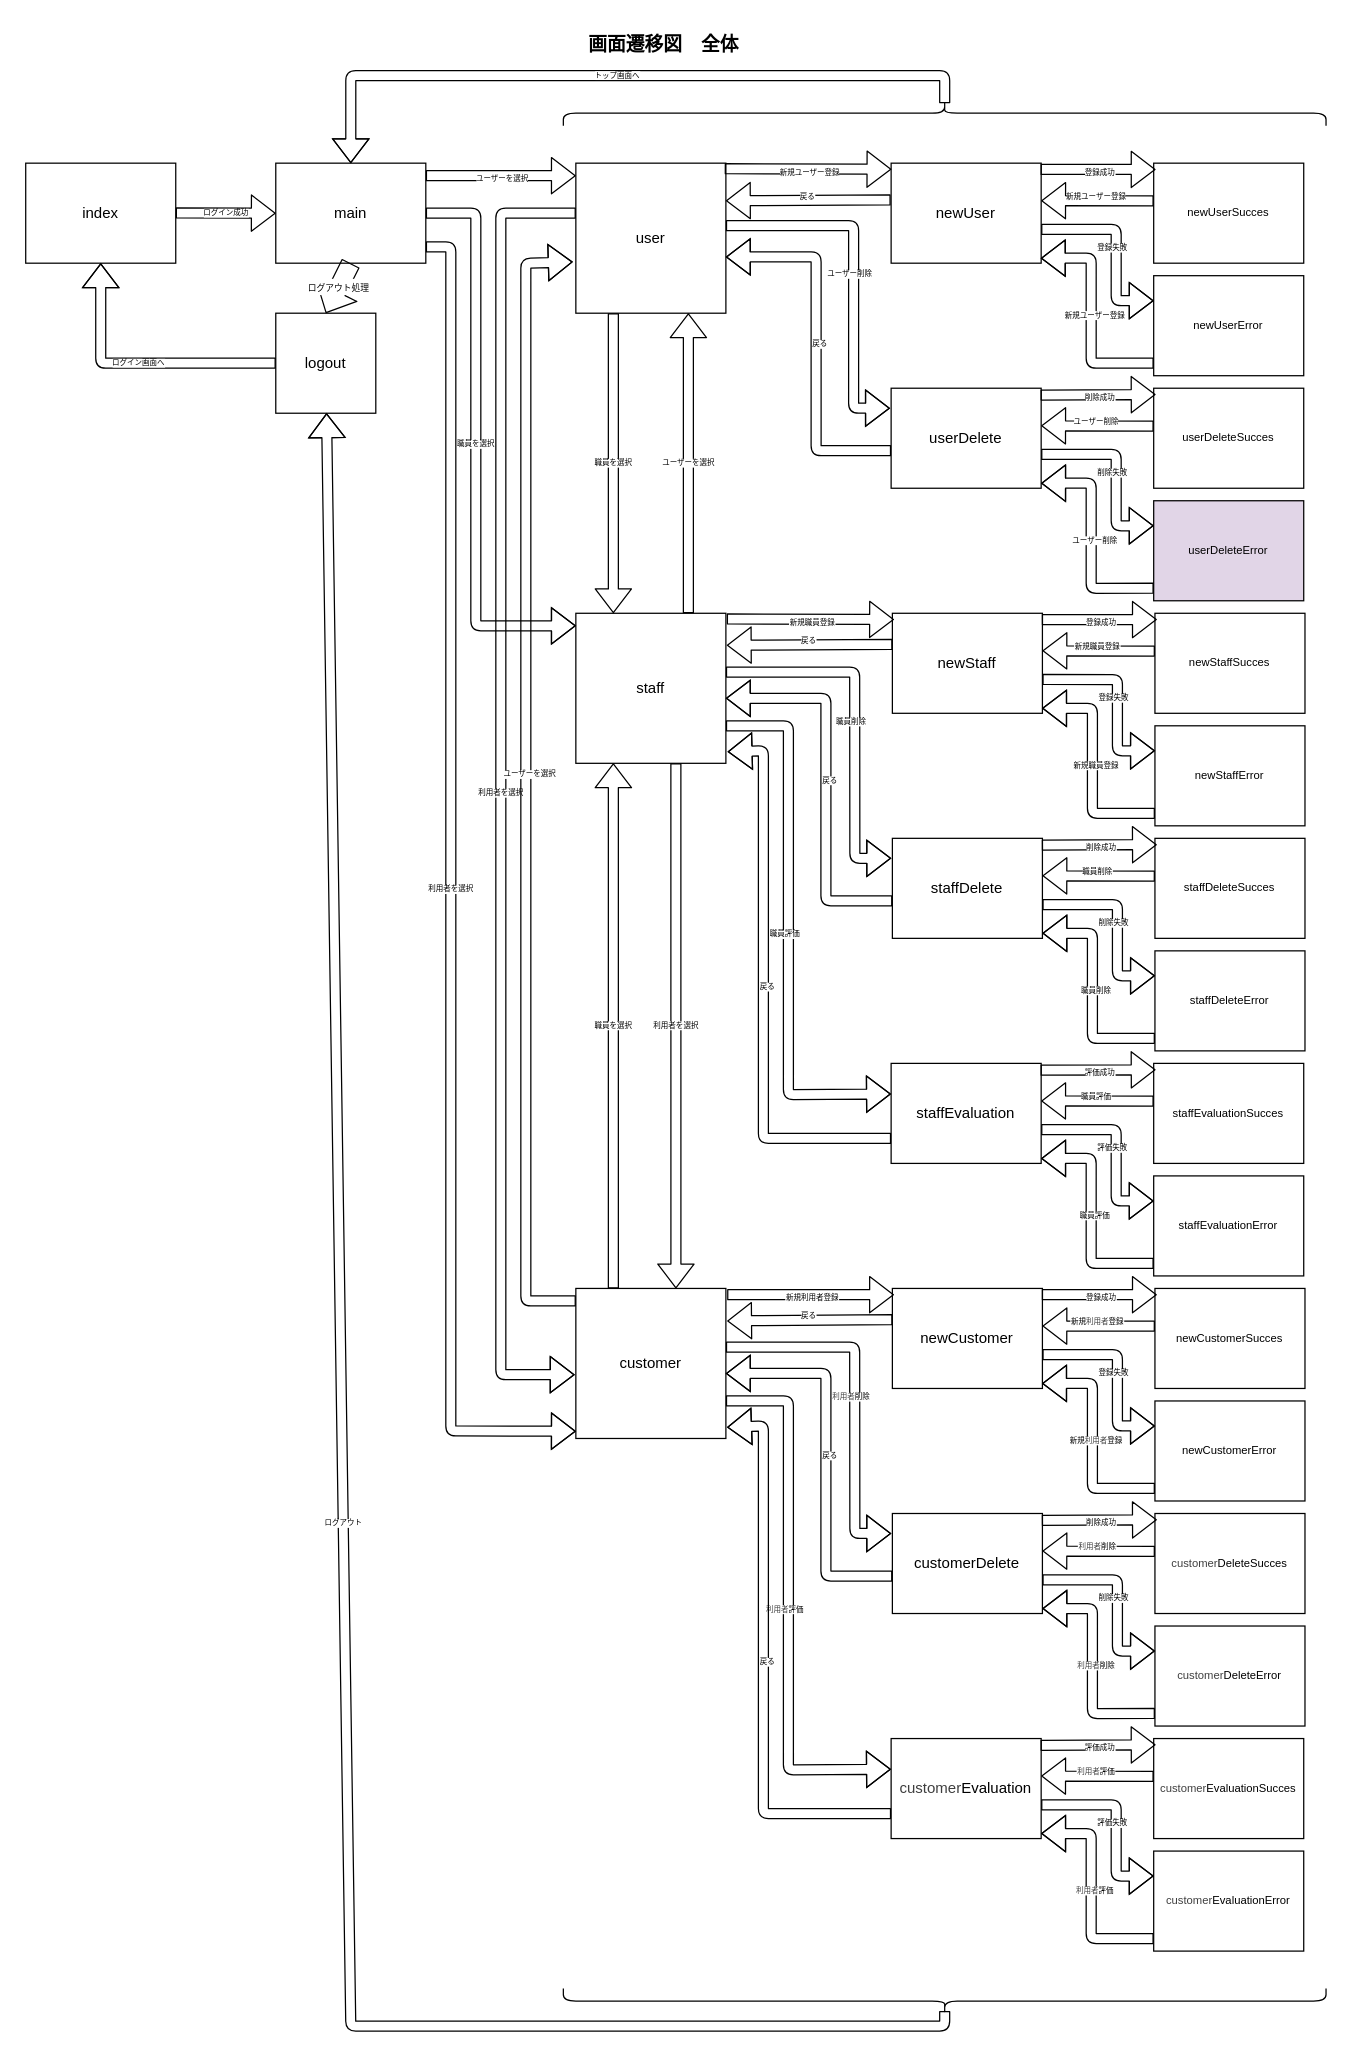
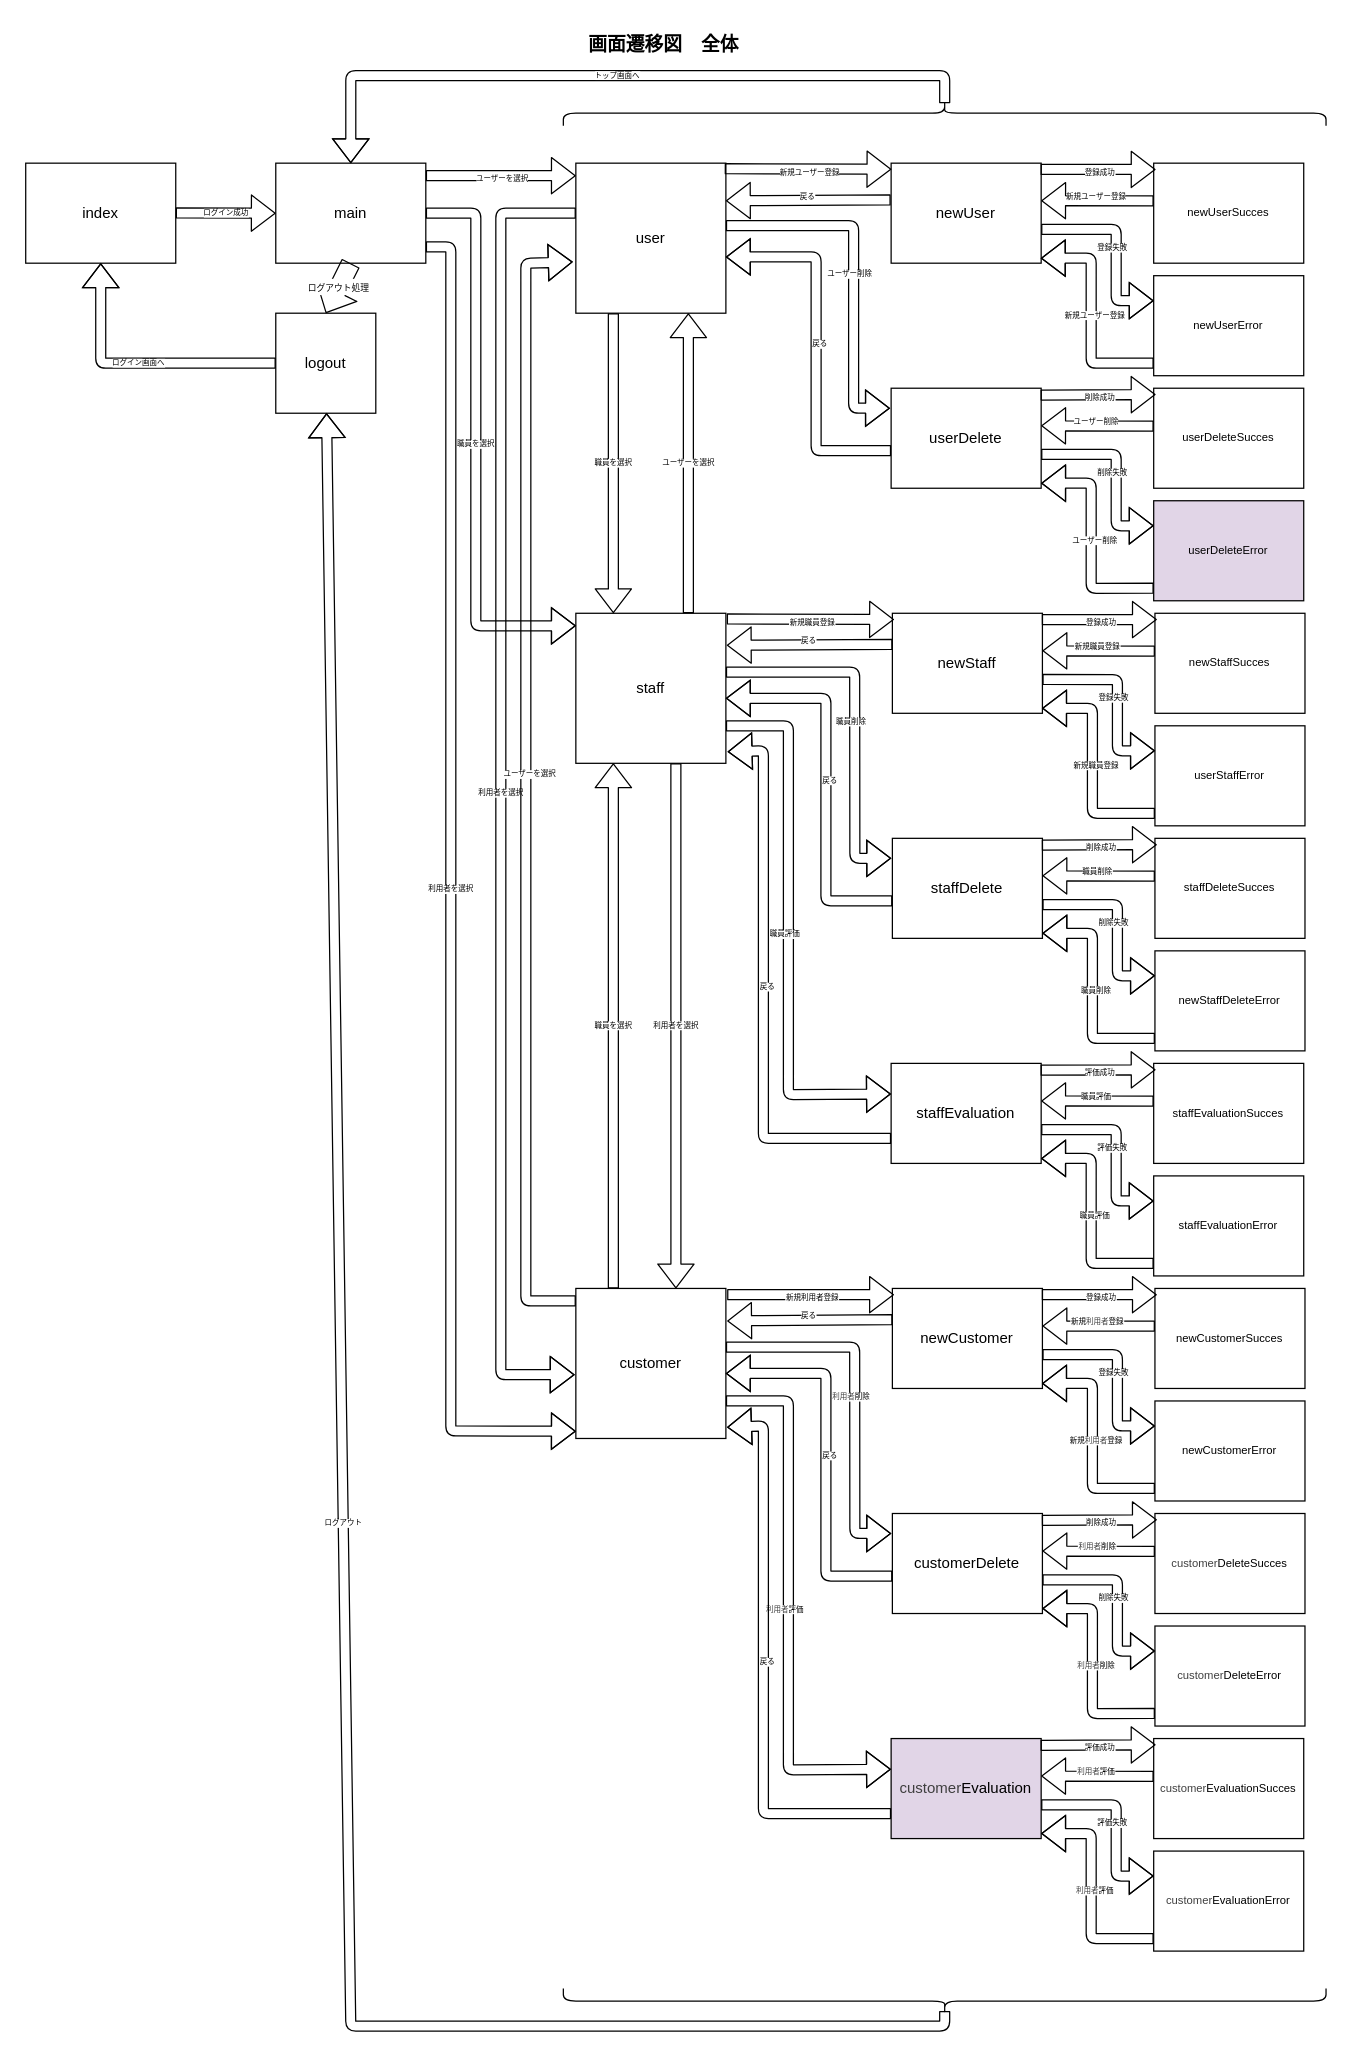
- <mxCell id="41" value="new&lt;span style=&quot;color: rgb(0, 0, 0);&quot;&gt;S&lt;/span&gt;&lt;span style=&quot;color: rgb(0, 0, 0);&quot;&gt;taff&lt;/span&gt;Error" style="rounded=0;whiteSpace=wrap;html=1;fontSize=9;" parent="1" vertex="1"><mxGeometry x="923.16" y="580" width="120" height="80" as="geometry" /></mxCell>
+ <mxCell id="41" value="user&lt;span style=&quot;color: rgb(0, 0, 0);&quot;&gt;S&lt;/span&gt;&lt;span style=&quot;color: rgb(0, 0, 0);&quot;&gt;taff&lt;/span&gt;Error" style="rounded=0;whiteSpace=wrap;html=1;fontSize=9;" parent="1" vertex="1"><mxGeometry x="923.16" y="580" width="120" height="80" as="geometry" /></mxCell>
- <mxCell id="49" value="&lt;span style=&quot;color: rgb(0, 0, 0);&quot;&gt;&lt;span style=&quot;color: rgb(0, 0, 0);&quot;&gt;staff&lt;/span&gt;Delete&lt;/span&gt;Error" style="rounded=0;whiteSpace=wrap;html=1;fontSize=9;" parent="1" vertex="1"><mxGeometry x="923.16" y="760" width="120" height="80" as="geometry" /></mxCell>
+ <mxCell id="49" value="&lt;span style=&quot;color: rgb(0, 0, 0);&quot;&gt;&lt;span style=&quot;color: rgb(0, 0, 0);&quot;&gt;newStaff&lt;/span&gt;Delete&lt;/span&gt;Error" style="rounded=0;whiteSpace=wrap;html=1;fontSize=9;" parent="1" vertex="1"><mxGeometry x="923.16" y="760" width="120" height="80" as="geometry" /></mxCell>
- <mxCell id="83" value="&lt;span style=&quot;color: rgb(0, 0, 0);&quot;&gt;&lt;span style=&quot;color: rgb(63, 63, 63);&quot;&gt;customer&lt;/span&gt;Evaluation&lt;/span&gt;" style="rounded=0;whiteSpace=wrap;html=1;" parent="1" vertex="1"><mxGeometry x="712.16" y="1390" width="120" height="80" as="geometry" /></mxCell>
+ <mxCell id="83" value="&lt;span style=&quot;color: rgb(0, 0, 0);&quot;&gt;&lt;span style=&quot;color: rgb(63, 63, 63);&quot;&gt;customer&lt;/span&gt;Evaluation&lt;/span&gt;" style="rounded=0;whiteSpace=wrap;html=1;fillColor=#e1d5e7;" parent="1" vertex="1"><mxGeometry x="712.16" y="1390" width="120" height="80" as="geometry" /></mxCell>
